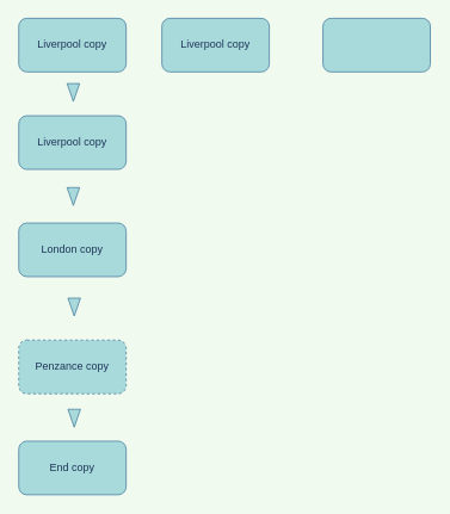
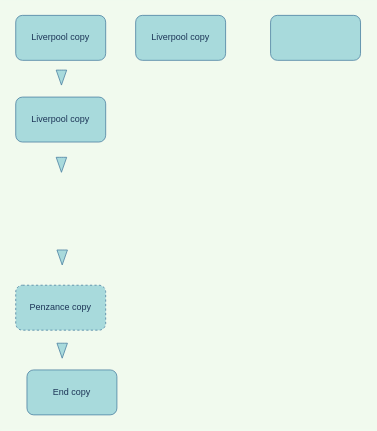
- <mxCell id="3" value="London copy" style="whiteSpace=wrap;html=1;fillColor=#A8DADC;strokeColor=#457B9D;fontColor=#1D3557;rounded=1;" parent="1" vertex="1"><mxGeometry x="20" y="249" width="120" height="60" as="geometry" /></mxCell>
- <mxCell id="5" value="End copy" style="whiteSpace=wrap;html=1;fillColor=#A8DADC;strokeColor=#457B9D;fontColor=#1D3557;rounded=1;" parent="1" vertex="1"><mxGeometry x="20" y="493" width="120" height="60" as="geometry" /></mxCell>
+ <mxCell id="5" value="End copy" style="whiteSpace=wrap;html=1;fillColor=#A8DADC;strokeColor=#457B9D;fontColor=#1D3557;rounded=1;" parent="1" vertex="1"><mxGeometry x="35" y="493" width="120" height="60" as="geometry" /></mxCell>
